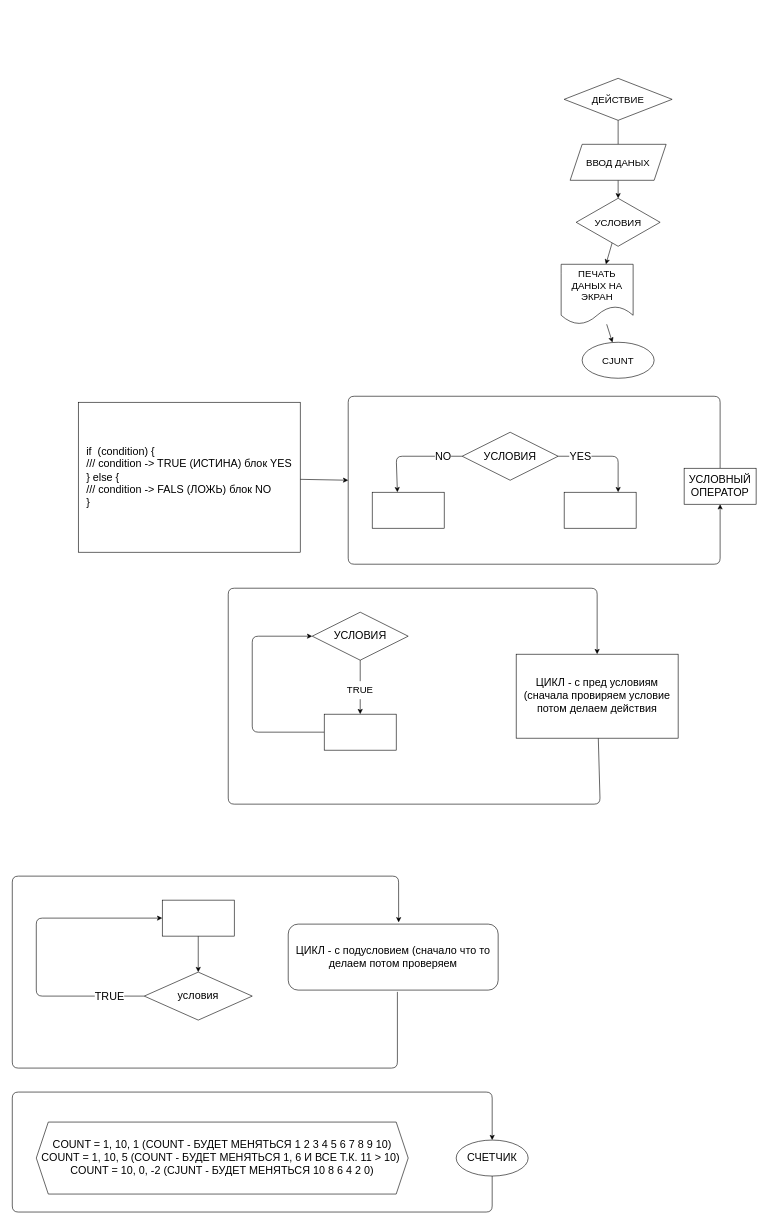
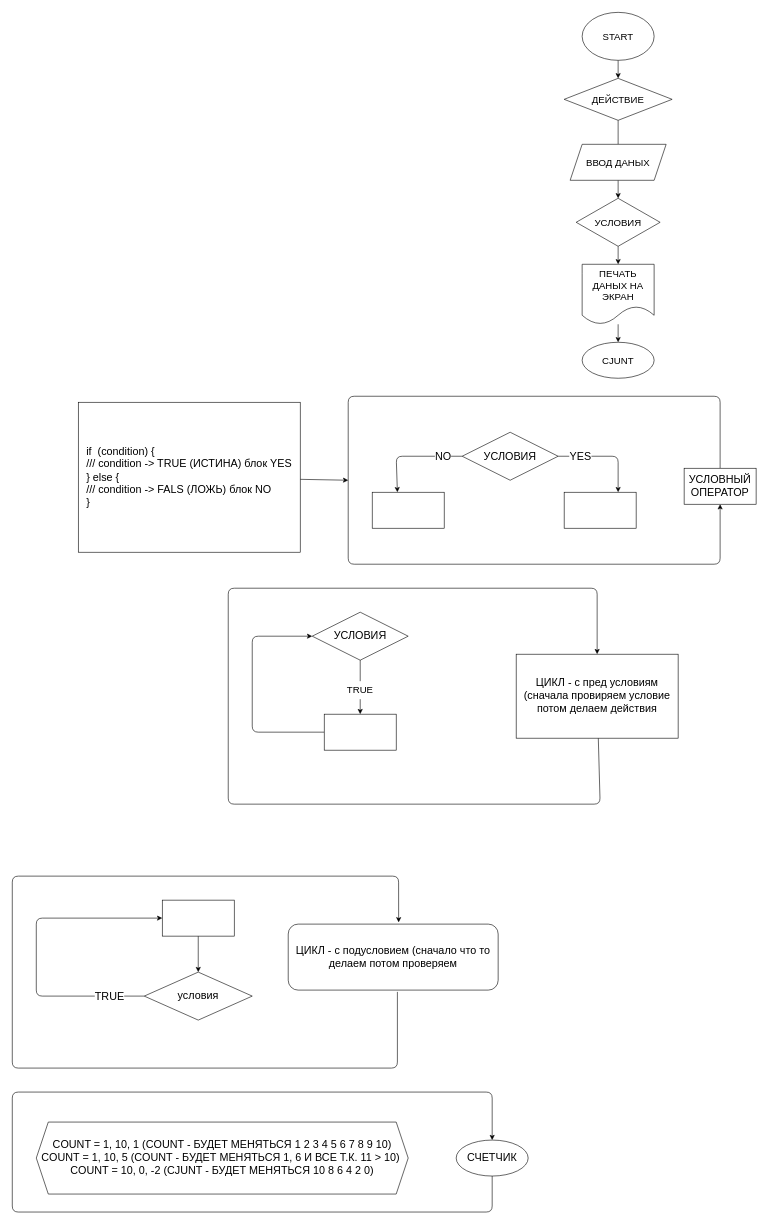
+ <mxCell id="3" value="&lt;font size=&quot;3&quot;&gt;START&lt;/font&gt;" style="ellipse;whiteSpace=wrap;html=1;" parent="1" vertex="1"><mxGeometry x="970" y="20" width="120" height="80" as="geometry" /></mxCell>
+ <mxCell id="2" value="" style="edgeStyle=none;html=1;fontSize=20;" parent="1" source="3" target="5" edge="1"><mxGeometry relative="1" as="geometry" /></mxCell>
- <mxCell id="9" value="&lt;font size=&quot;3&quot;&gt;ПЕЧАТЬ ДАНЫХ НА ЭКРАН&lt;/font&gt;" style="shape=document;whiteSpace=wrap;html=1;boundedLbl=1;" parent="1" vertex="1"><mxGeometry x="935" y="440" width="120" height="100" as="geometry" /></mxCell>
+ <mxCell id="9" value="&lt;font size=&quot;3&quot;&gt;ПЕЧАТЬ ДАНЫХ НА ЭКРАН&lt;/font&gt;" style="shape=document;whiteSpace=wrap;html=1;boundedLbl=1;" parent="1" vertex="1"><mxGeometry x="970" y="440" width="120" height="100" as="geometry" /></mxCell>
